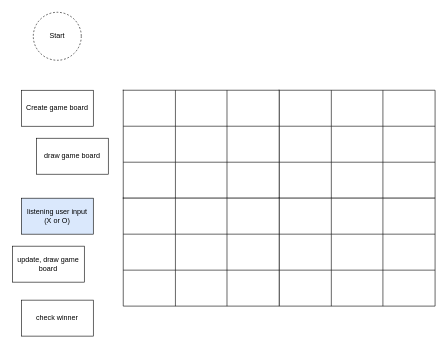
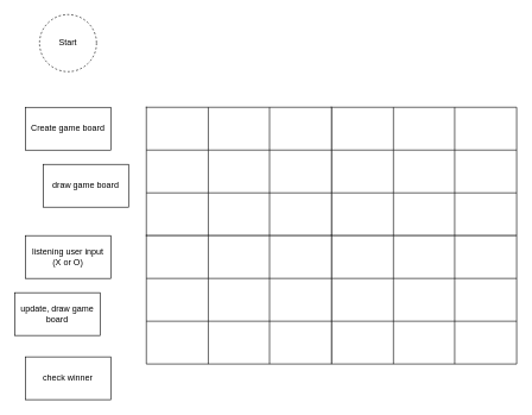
- <mxCell id="5" value="listening user input&lt;br&gt;(X or O)" style="rounded=0;whiteSpace=wrap;html=1;fillColor=#dae8fc;" vertex="1" parent="1"><mxGeometry x="35" y="330" width="120" height="60" as="geometry" /></mxCell>
+ <mxCell id="5" value="listening user input&lt;br&gt;(X or O)" style="rounded=0;whiteSpace=wrap;html=1;" vertex="1" parent="1"><mxGeometry x="35" y="330" width="120" height="60" as="geometry" /></mxCell>
